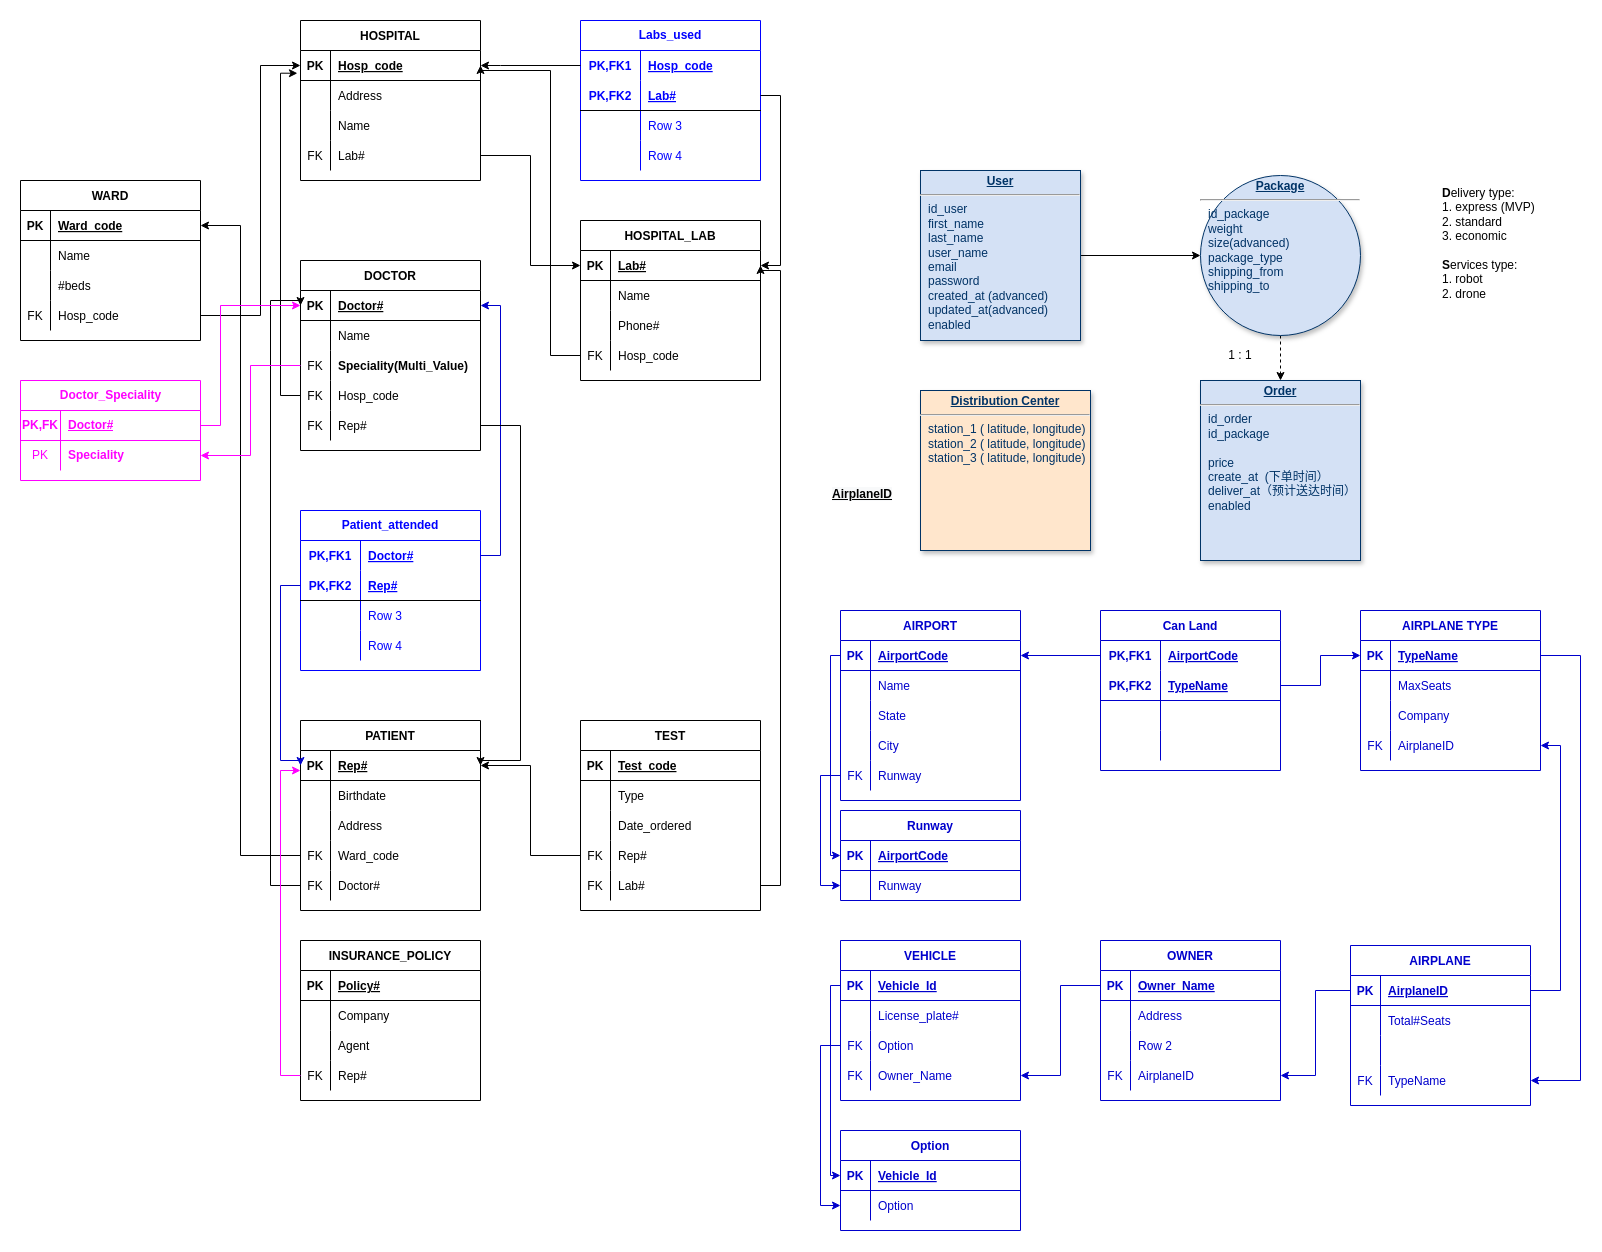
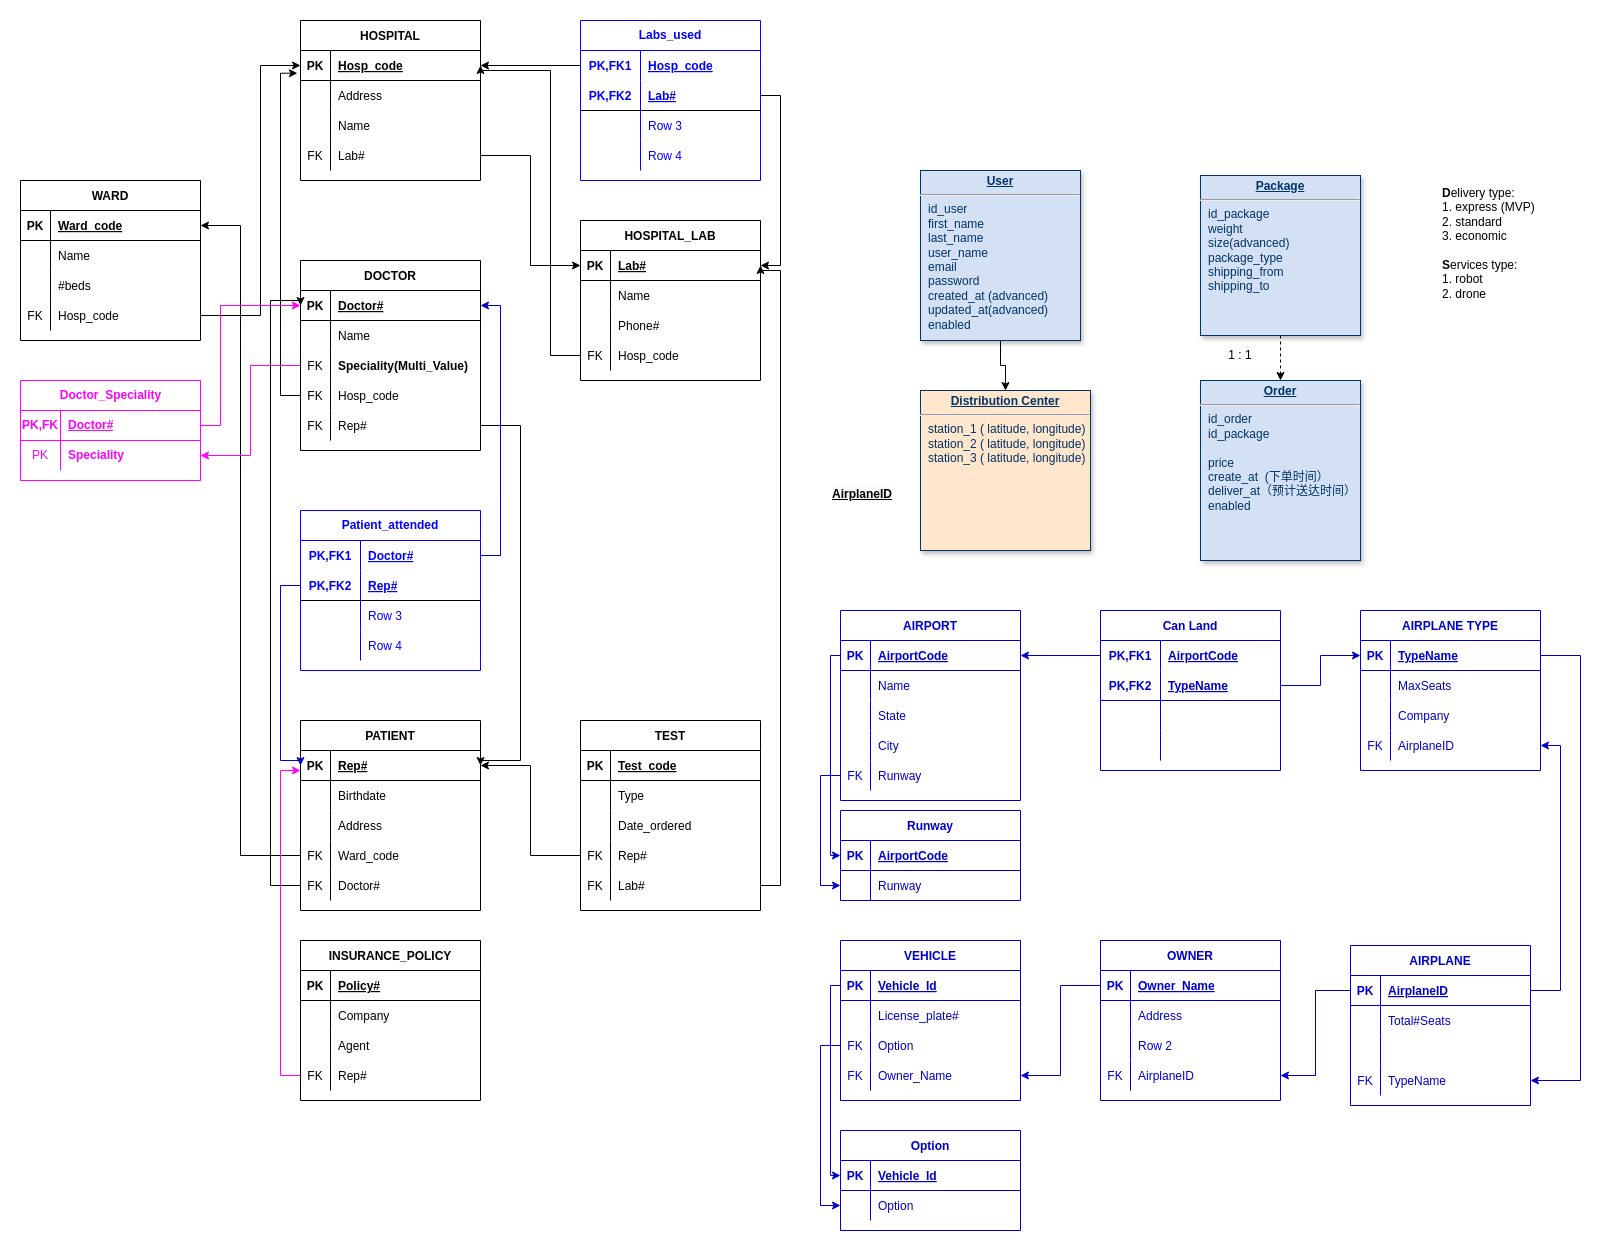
- <mxCell id="2" style="edgeStyle=orthogonalEdgeStyle;rounded=0;orthogonalLoop=1;jettySize=auto;html=1;entryX=0;entryY=0.5;entryDx=0;entryDy=0;" parent="1" source="3" target="6" edge="1"><mxGeometry relative="1" as="geometry" /></mxCell>
+ <mxCell id="2" style="edgeStyle=orthogonalEdgeStyle;rounded=0;orthogonalLoop=1;jettySize=auto;html=1;" parent="1" source="3" target="9" edge="1"><mxGeometry relative="1" as="geometry" /></mxCell>
- <mxCell id="6" value="&lt;p style=&quot;margin: 0px ; margin-top: 4px ; text-align: center ; text-decoration: underline&quot;&gt;&lt;strong&gt;Package&lt;/strong&gt;&lt;/p&gt;&lt;hr&gt;&lt;p style=&quot;margin: 0px ; margin-left: 8px&quot;&gt;id_package&lt;/p&gt;&lt;p style=&quot;margin: 0px ; margin-left: 8px&quot;&gt;weight&lt;/p&gt;&lt;p style=&quot;margin: 0px ; margin-left: 8px&quot;&gt;size(advanced)&lt;/p&gt;&lt;p style=&quot;margin: 0px ; margin-left: 8px&quot;&gt;package_type&lt;/p&gt;&lt;p style=&quot;margin: 0px 0px 0px 8px&quot;&gt;shipping_from&amp;nbsp;&lt;/p&gt;&lt;p style=&quot;margin: 0px 0px 0px 8px&quot;&gt;shipping_to&amp;nbsp;&lt;/p&gt;&lt;p style=&quot;margin: 0px ; margin-left: 8px&quot;&gt;&lt;br&gt;&lt;/p&gt;" style="ellipse;verticalAlign=top;align=left;overflow=fill;fontSize=12;fontFamily=Helvetica;html=1;strokeColor=#003366;shadow=1;fillColor=#D4E1F5;fontColor=#003366;" parent="1" vertex="1"><mxGeometry x="1200" y="175" width="160" height="160" as="geometry" /></mxCell>
+ <mxCell id="6" value="&lt;p style=&quot;margin: 0px ; margin-top: 4px ; text-align: center ; text-decoration: underline&quot;&gt;&lt;strong&gt;Package&lt;/strong&gt;&lt;/p&gt;&lt;hr&gt;&lt;p style=&quot;margin: 0px ; margin-left: 8px&quot;&gt;id_package&lt;/p&gt;&lt;p style=&quot;margin: 0px ; margin-left: 8px&quot;&gt;weight&lt;/p&gt;&lt;p style=&quot;margin: 0px ; margin-left: 8px&quot;&gt;size(advanced)&lt;/p&gt;&lt;p style=&quot;margin: 0px ; margin-left: 8px&quot;&gt;package_type&lt;/p&gt;&lt;p style=&quot;margin: 0px 0px 0px 8px&quot;&gt;shipping_from&amp;nbsp;&lt;/p&gt;&lt;p style=&quot;margin: 0px 0px 0px 8px&quot;&gt;shipping_to&amp;nbsp;&lt;/p&gt;&lt;p style=&quot;margin: 0px ; margin-left: 8px&quot;&gt;&lt;br&gt;&lt;/p&gt;" style="verticalAlign=top;align=left;overflow=fill;fontSize=12;fontFamily=Helvetica;html=1;strokeColor=#003366;shadow=1;fillColor=#D4E1F5;fontColor=#003366" parent="1" vertex="1"><mxGeometry x="1200" y="175" width="160" height="160" as="geometry" /></mxCell>
